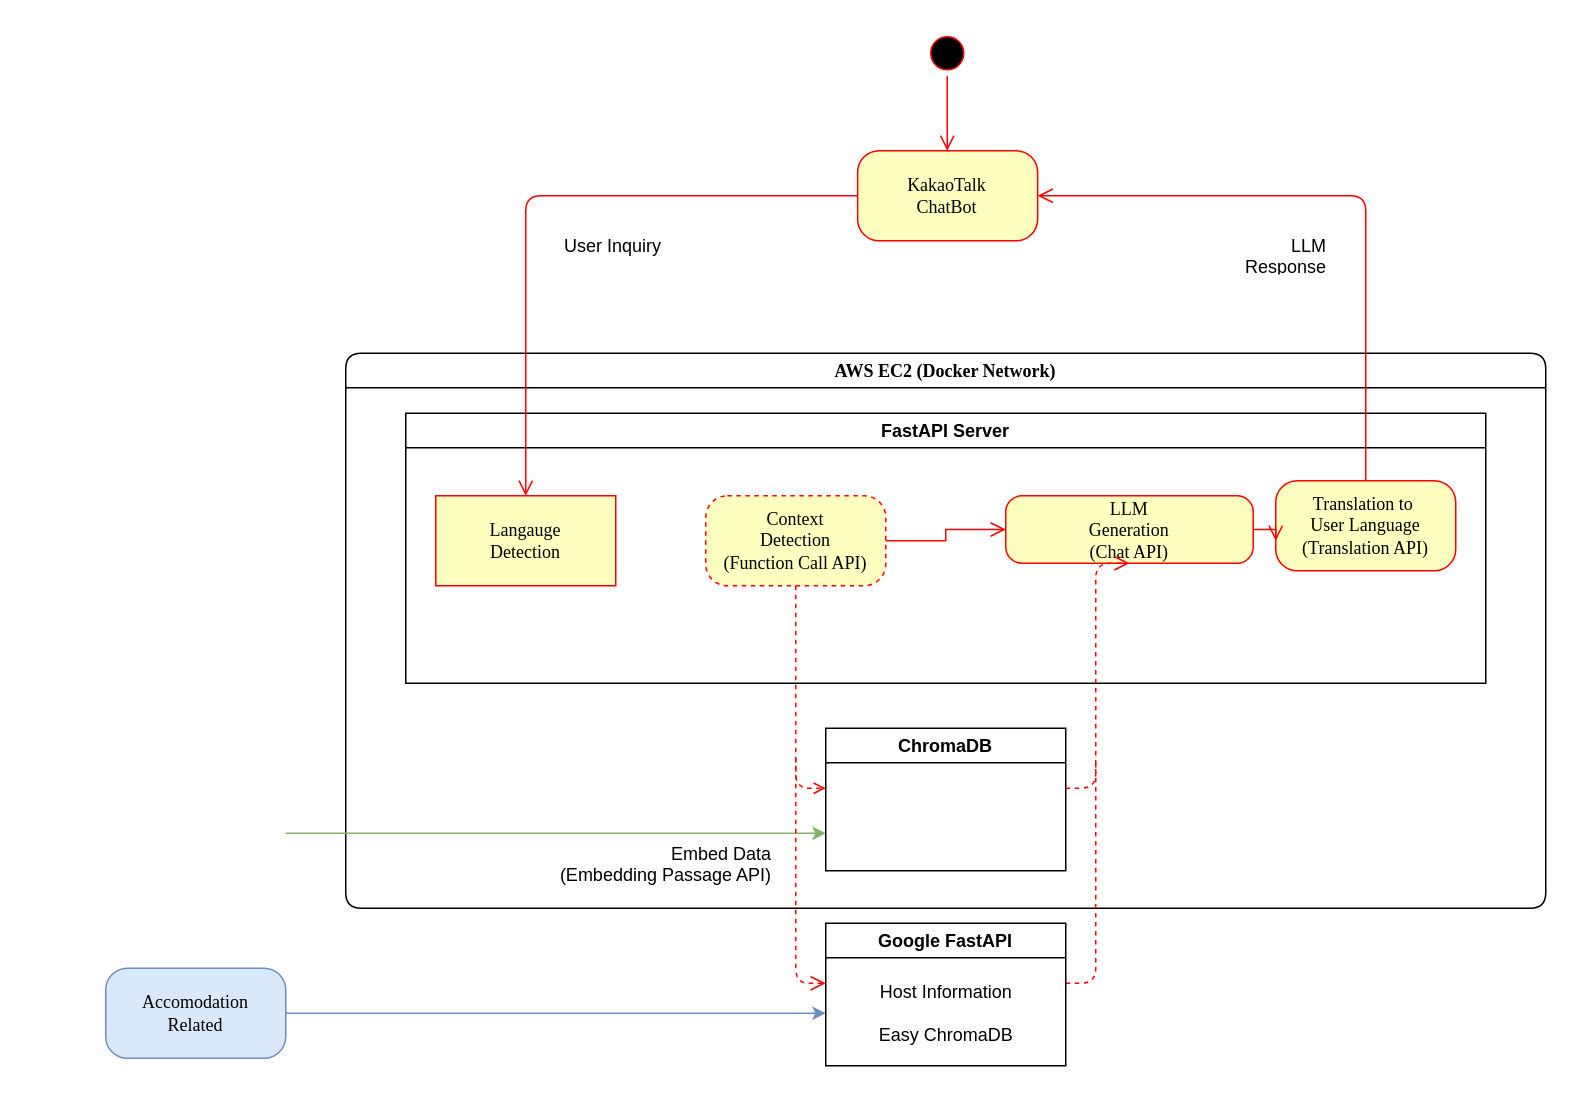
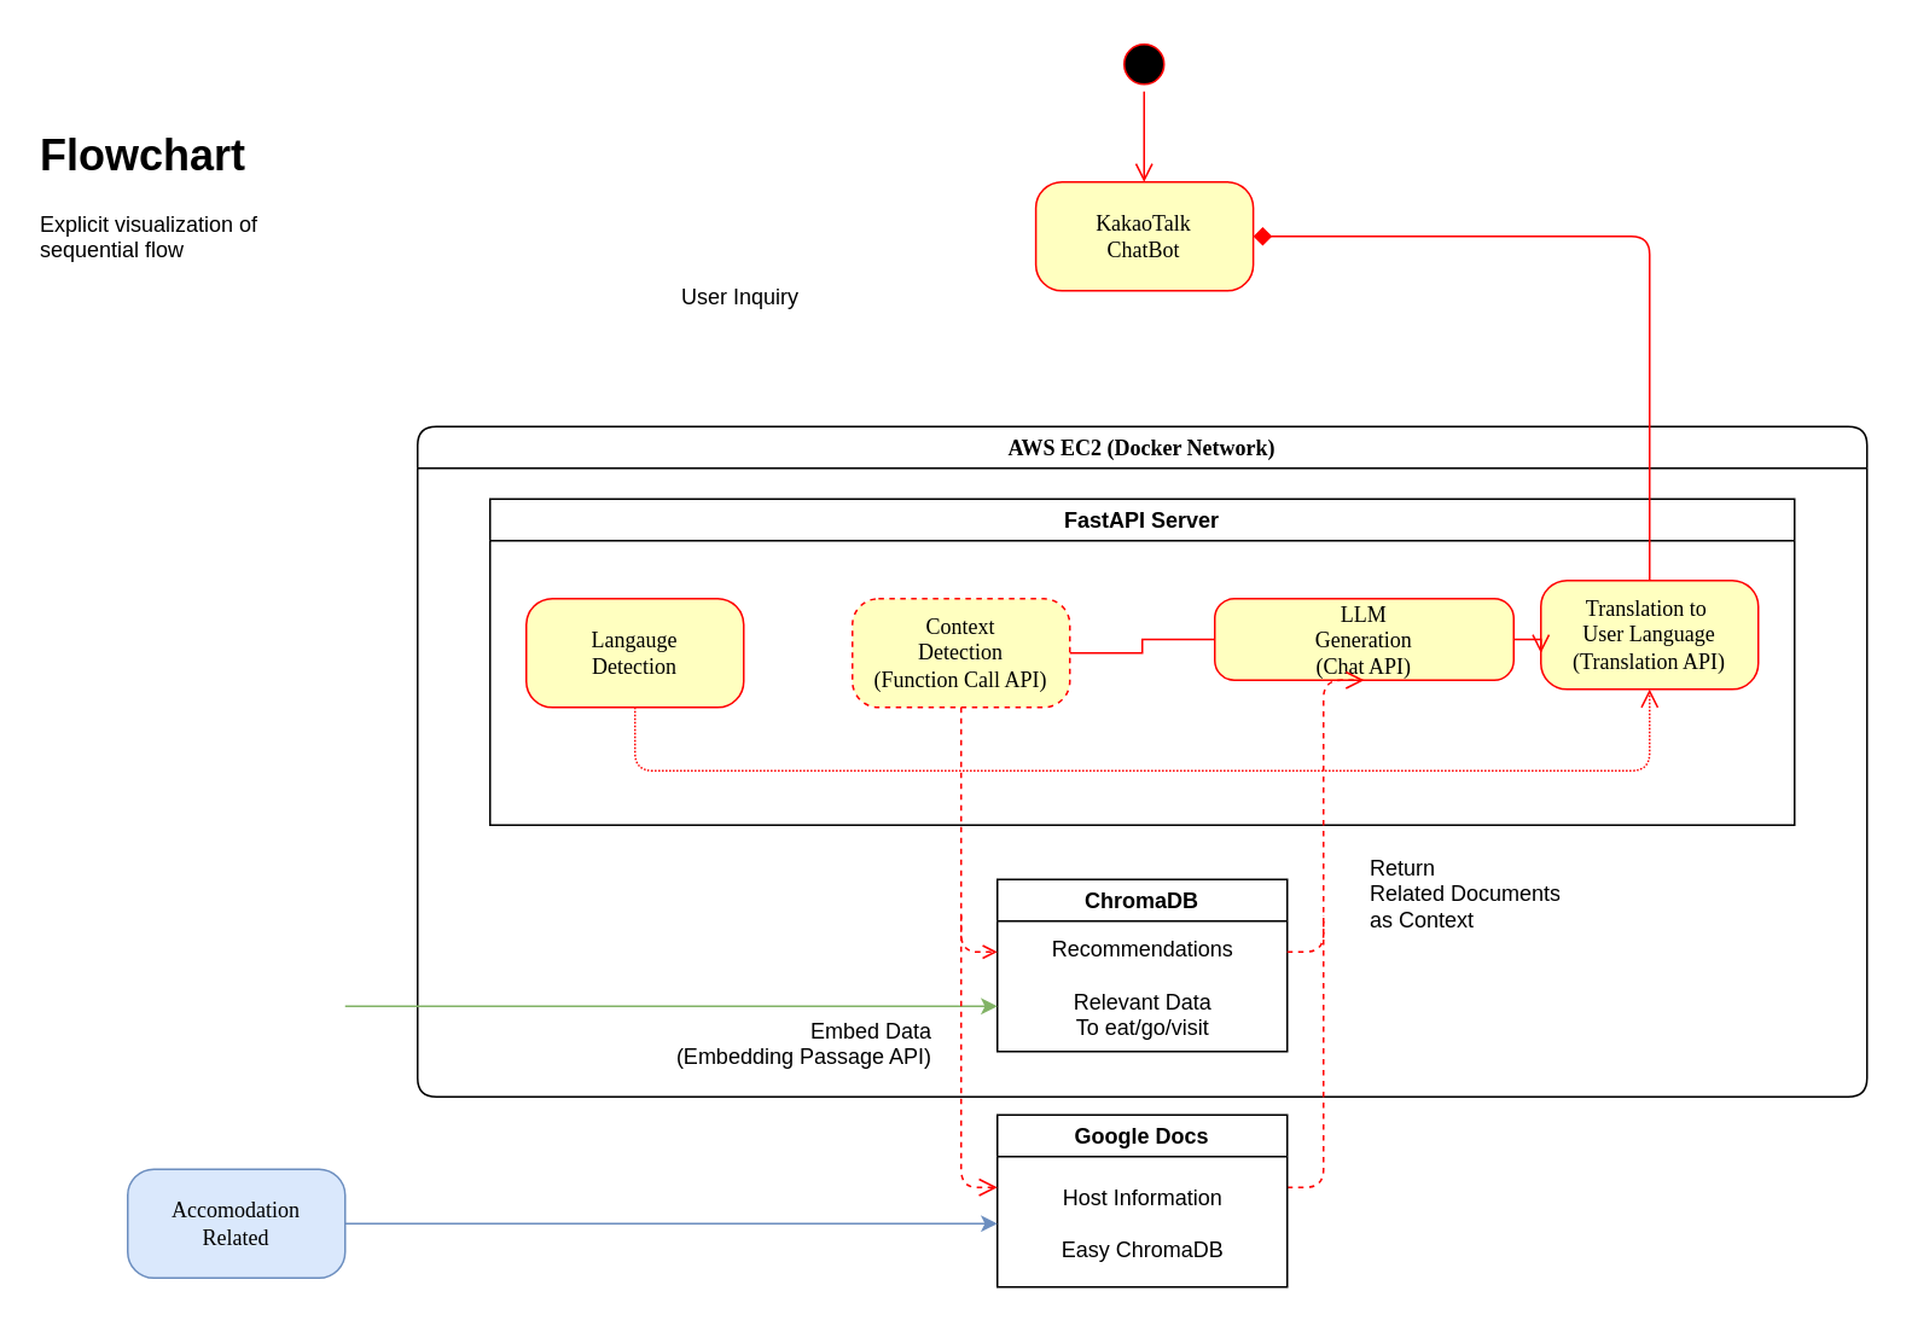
+ <mxCell id="20" value="&lt;h1 style=&quot;margin-top: 0px;&quot;&gt;Flowchart&lt;/h1&gt;&lt;p&gt;Explicit visualization of sequential flow&lt;/p&gt;" style="text;html=1;whiteSpace=wrap;overflow=hidden;rounded=0;" parent="1" vertex="1"><mxGeometry x="20" y="65" width="180" height="120" as="geometry" /></mxCell>
- <mxCell id="27" style="edgeStyle=orthogonalEdgeStyle;html=1;labelBackgroundColor=none;endArrow=open;endSize=8;strokeColor=#FF0000;fontFamily=Verdana;fontSize=12;align=left;exitX=0;exitY=0.5;exitDx=0;exitDy=0;entryX=0.5;entryY=0;entryDx=0;entryDy=0;" parent="1" source="23" target="4" edge="1"><mxGeometry relative="1" as="geometry"><mxPoint x="660" y="60" as="sourcePoint" /><mxPoint x="660" y="110" as="targetPoint" /><Array as="points"><mxPoint x="350" y="130" /></Array></mxGeometry></mxCell>
- <mxCell id="28" style="edgeStyle=orthogonalEdgeStyle;html=1;labelBackgroundColor=none;endArrow=open;endSize=8;strokeColor=#FF0000;fontFamily=Verdana;fontSize=12;align=left;rounded=1;curved=0;entryX=1;entryY=0.5;entryDx=0;entryDy=0;fontStyle=1;exitX=0.5;exitY=0;exitDx=0;exitDy=0;" parent="1" source="7" target="23" edge="1"><mxGeometry relative="1" as="geometry"><mxPoint x="930" y="380" as="sourcePoint" /><mxPoint x="880" y="424.5" as="targetPoint" /><Array as="points"><mxPoint x="910" y="130" /></Array></mxGeometry></mxCell>
+ <mxCell id="28" style="edgeStyle=orthogonalEdgeStyle;html=1;labelBackgroundColor=none;endArrow=diamond;endSize=8;strokeColor=#FF0000;fontFamily=Verdana;fontSize=12;align=left;rounded=1;curved=0;entryX=1;entryY=0.5;entryDx=0;entryDy=0;fontStyle=1;exitX=0.5;exitY=0;exitDx=0;exitDy=0;" parent="1" source="7" target="23" edge="1"><mxGeometry relative="1" as="geometry"><mxPoint x="930" y="380" as="sourcePoint" /><mxPoint x="880" y="424.5" as="targetPoint" /><Array as="points"><mxPoint x="910" y="130" /></Array></mxGeometry></mxCell>
- <mxCell id="26" value="&lt;div&gt;LLM Response&lt;/div&gt;" style="text;strokeColor=none;fillColor=none;spacingLeft=4;spacingRight=4;overflow=hidden;rotatable=0;points=[[0,0.5],[1,0.5]];portConstraint=eastwest;fontSize=12;whiteSpace=wrap;html=1;align=right;" parent="21" vertex="1"><mxGeometry x="460" y="130" width="90" height="30" as="geometry" /></mxCell>
- <mxCell id="8" style="edgeStyle=orthogonalEdgeStyle;html=1;labelBackgroundColor=none;endArrow=open;endSize=8;strokeColor=#FF0000;fontFamily=Verdana;fontSize=12;align=left;rounded=0;curved=0;entryX=0;entryY=0.5;entryDx=0;entryDy=0;exitX=1;exitY=0.5;exitDx=0;exitDy=0;" parent="3" source="5" target="6" edge="1"><mxGeometry relative="1" as="geometry"><mxPoint x="170" y="105" as="sourcePoint" /><mxPoint x="250" y="105" as="targetPoint" /></mxGeometry></mxCell>
+ <mxCell id="8" style="edgeStyle=orthogonalEdgeStyle;html=1;labelBackgroundColor=none;endArrow=none;endSize=8;strokeColor=#FF0000;fontFamily=Verdana;fontSize=12;align=left;rounded=0;curved=0;entryX=0;entryY=0.5;entryDx=0;entryDy=0;exitX=1;exitY=0.5;exitDx=0;exitDy=0;" parent="3" source="5" target="6" edge="1"><mxGeometry relative="1" as="geometry"><mxPoint x="170" y="105" as="sourcePoint" /><mxPoint x="250" y="105" as="targetPoint" /></mxGeometry></mxCell>
- <mxCell id="4" value="Langauge&lt;div&gt;Detection&lt;/div&gt;" style="whiteSpace=wrap;html=1;arcSize=24;fillColor=#ffffc0;strokeColor=#ff0000;shadow=0;comic=0;labelBackgroundColor=none;fontFamily=Verdana;fontSize=12;fontColor=#000000;align=center;rounded=0;" parent="3" vertex="1"><mxGeometry x="20" y="55" width="120" height="60" as="geometry" /></mxCell>
+ <mxCell id="4" value="Langauge&lt;div&gt;Detection&lt;/div&gt;" style="rounded=1;whiteSpace=wrap;html=1;arcSize=24;fillColor=#ffffc0;strokeColor=#ff0000;shadow=0;comic=0;labelBackgroundColor=none;fontFamily=Verdana;fontSize=12;fontColor=#000000;align=center;" parent="3" vertex="1"><mxGeometry x="20" y="55" width="120" height="60" as="geometry" /></mxCell>
+ <mxCell id="10" style="edgeStyle=orthogonalEdgeStyle;html=1;labelBackgroundColor=none;endArrow=open;endSize=8;strokeColor=#FF0000;fontFamily=Verdana;fontSize=12;align=left;rounded=1;curved=0;exitX=0.5;exitY=1;exitDx=0;exitDy=0;entryX=0.5;entryY=1;entryDx=0;entryDy=0;dashed=1;dashPattern=1 1;" parent="3" source="4" target="7" edge="1"><mxGeometry relative="1" as="geometry"><mxPoint x="140" y="160" as="sourcePoint" /><mxPoint x="720" y="180" as="targetPoint" /><Array as="points"><mxPoint x="80" y="150" /><mxPoint x="640" y="150" /></Array></mxGeometry></mxCell>
+ <mxCell id="14" value="&lt;div&gt;Return&lt;/div&gt;&lt;div&gt;Related Documents&lt;/div&gt;&lt;div&gt;as Context&lt;/div&gt;" style="text;strokeColor=none;fillColor=none;spacingLeft=4;spacingRight=4;overflow=hidden;rotatable=0;points=[[0,0.5],[1,0.5]];portConstraint=eastwest;fontSize=12;whiteSpace=wrap;html=1;" parent="2" vertex="1"><mxGeometry x="520" y="230" width="201.25" height="60" as="geometry" /></mxCell>
+ <mxCell id="13" value="Recommendations&lt;div&gt;&lt;br&gt;&lt;/div&gt;&lt;div&gt;Relevant Data&lt;/div&gt;&lt;div&gt;To eat/go/visit&lt;/div&gt;" style="text;html=1;align=center;verticalAlign=middle;resizable=0;points=[];autosize=1;strokeColor=none;fillColor=none;" vertex="1" parent="12"><mxGeometry x="20" y="25" width="120" height="70" as="geometry" /></mxCell>
- <mxCell id="29" value="Google FastAPI" style="swimlane;" vertex="1" parent="1"><mxGeometry x="550" y="615" width="160" height="95" as="geometry" /></mxCell>
+ <mxCell id="29" value="Google Docs" style="swimlane;" vertex="1" parent="1"><mxGeometry x="550" y="615" width="160" height="95" as="geometry" /></mxCell>
